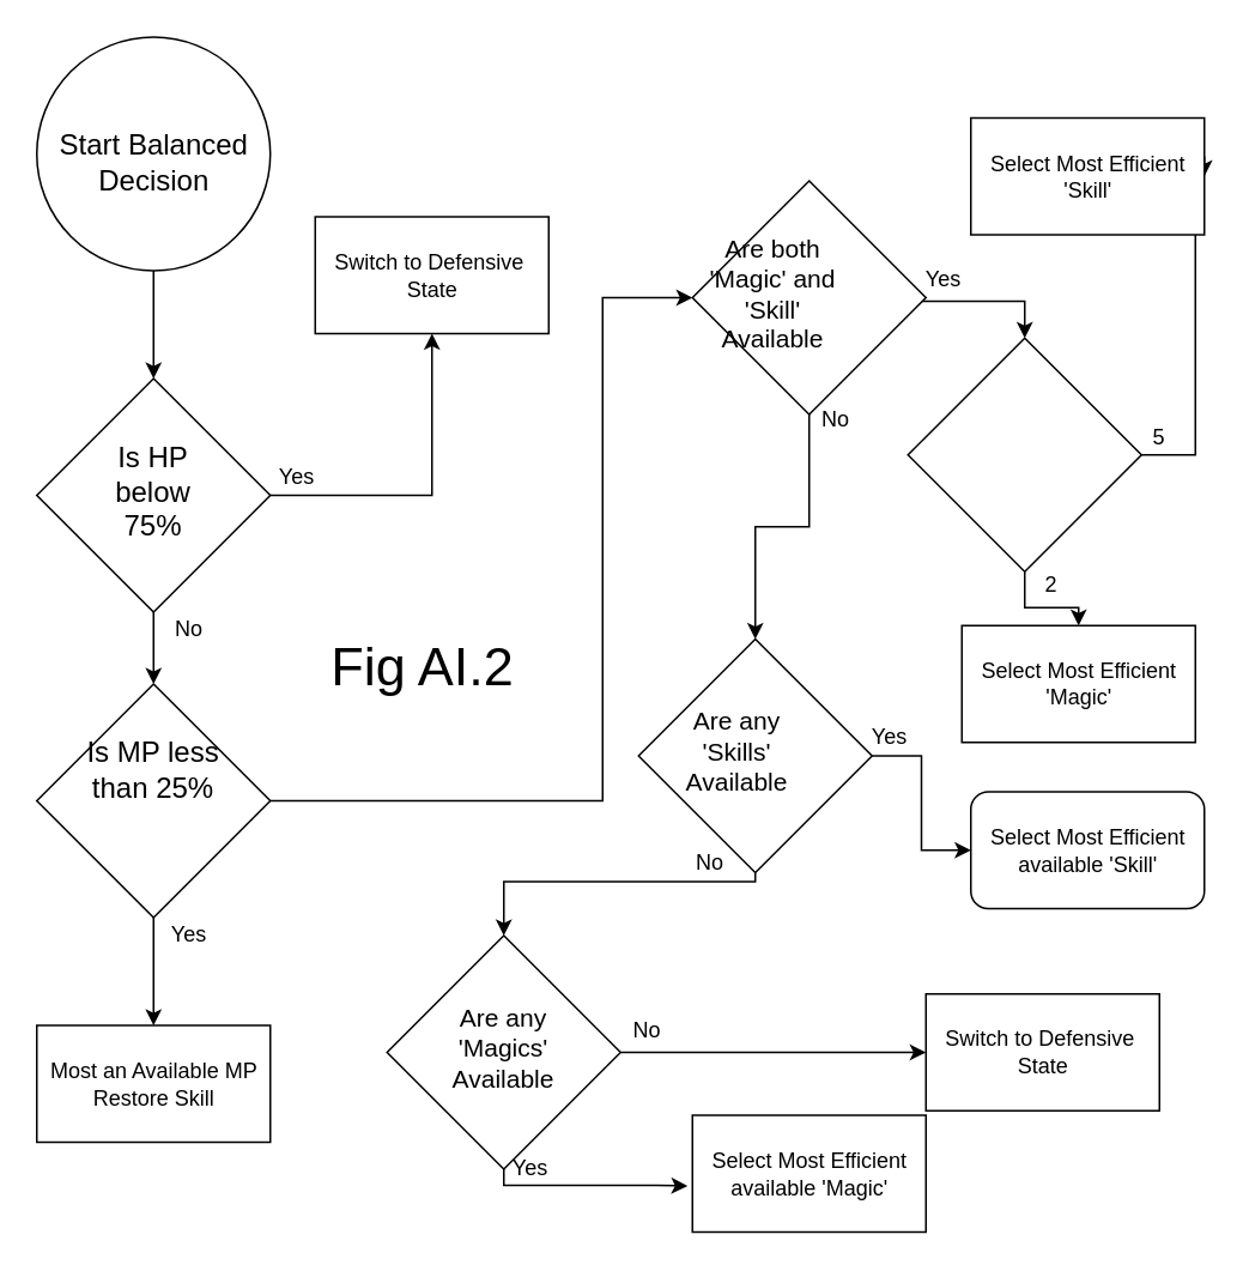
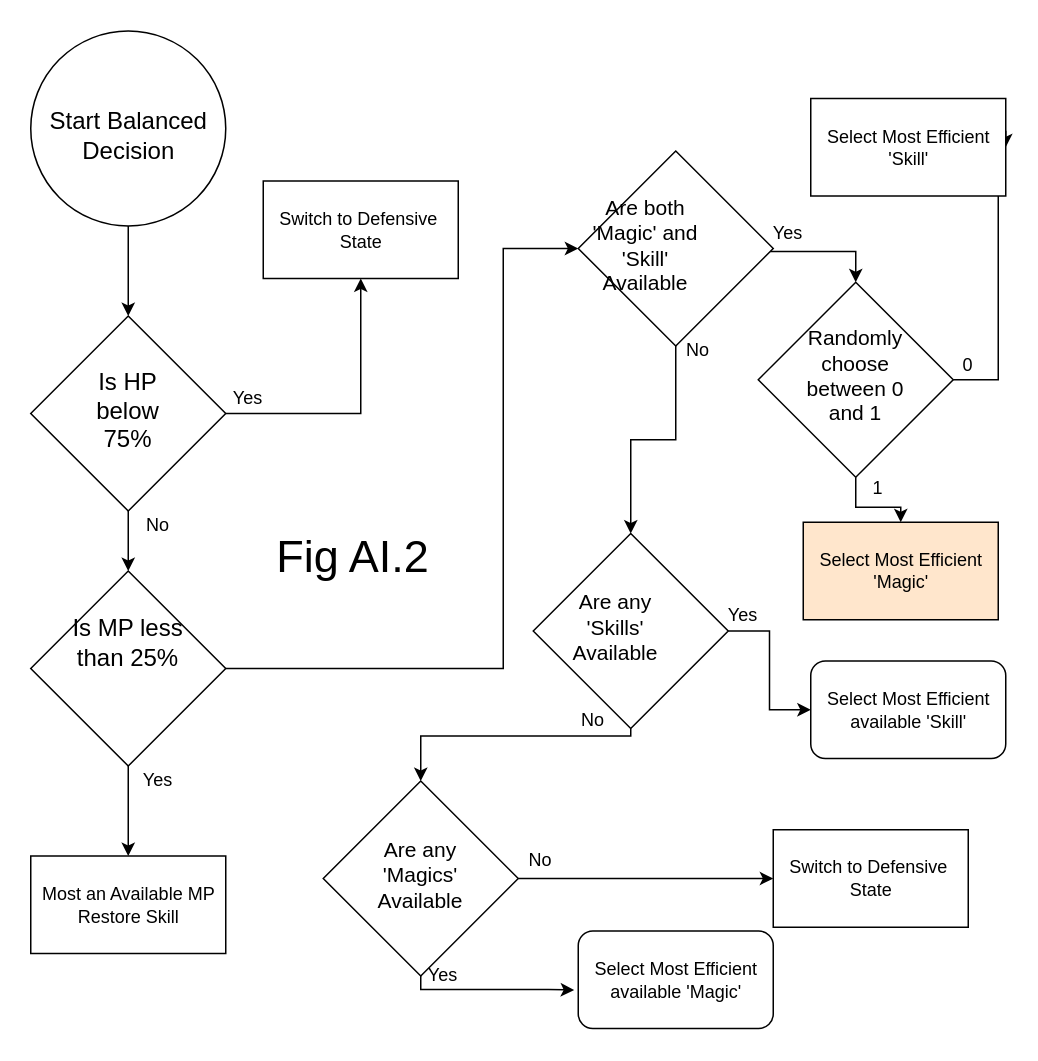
- <mxCell id="28" value="5" style="text;html=1;strokeColor=none;fillColor=none;align=center;verticalAlign=middle;whiteSpace=wrap;rounded=0;" vertex="1" parent="1"><mxGeometry x="625" y="232.5" width="40" height="20" as="geometry" /></mxCell>
+ <mxCell id="28" value="0" style="text;html=1;strokeColor=none;fillColor=none;align=center;verticalAlign=middle;whiteSpace=wrap;rounded=0;" vertex="1" parent="1"><mxGeometry x="625" y="232.5" width="40" height="20" as="geometry" /></mxCell>
+ <mxCell id="25" value="&lt;font style=&quot;font-size: 14px&quot;&gt;Randomly choose between 0 and 1&lt;/font&gt;" style="text;html=1;strokeColor=none;fillColor=none;align=center;verticalAlign=middle;whiteSpace=wrap;rounded=0;" vertex="1" parent="1"><mxGeometry x="530" y="207.5" width="80" height="85" as="geometry" /></mxCell>
- <mxCell id="30" value="2" style="text;html=1;strokeColor=none;fillColor=none;align=center;verticalAlign=middle;whiteSpace=wrap;rounded=0;" vertex="1" parent="1"><mxGeometry x="565" y="315" width="40" height="20" as="geometry" /></mxCell>
+ <mxCell id="30" value="1" style="text;html=1;strokeColor=none;fillColor=none;align=center;verticalAlign=middle;whiteSpace=wrap;rounded=0;" vertex="1" parent="1"><mxGeometry x="565" y="315" width="40" height="20" as="geometry" /></mxCell>
- <mxCell id="29" value="Select Most Efficient&lt;br&gt;'Magic'&lt;br&gt;" style="html=1;" vertex="1" parent="1"><mxGeometry x="535" y="347.5" width="130" height="65" as="geometry" /></mxCell>
+ <mxCell id="29" value="Select Most Efficient&lt;br&gt;'Magic'&lt;br&gt;" style="html=1;fillColor=#ffe6cc;" vertex="1" parent="1"><mxGeometry x="535" y="347.5" width="130" height="65" as="geometry" /></mxCell>
- <mxCell id="43" value="Select Most Efficient&lt;br&gt;available 'Magic'&lt;br&gt;" style="html=1;" vertex="1" parent="1"><mxGeometry x="385" y="620" width="130" height="65" as="geometry" /></mxCell>
+ <mxCell id="43" value="Select Most Efficient&lt;br&gt;available 'Magic'&lt;br&gt;" style="html=1;rounded=1;" vertex="1" parent="1"><mxGeometry x="385" y="620" width="130" height="65" as="geometry" /></mxCell>
